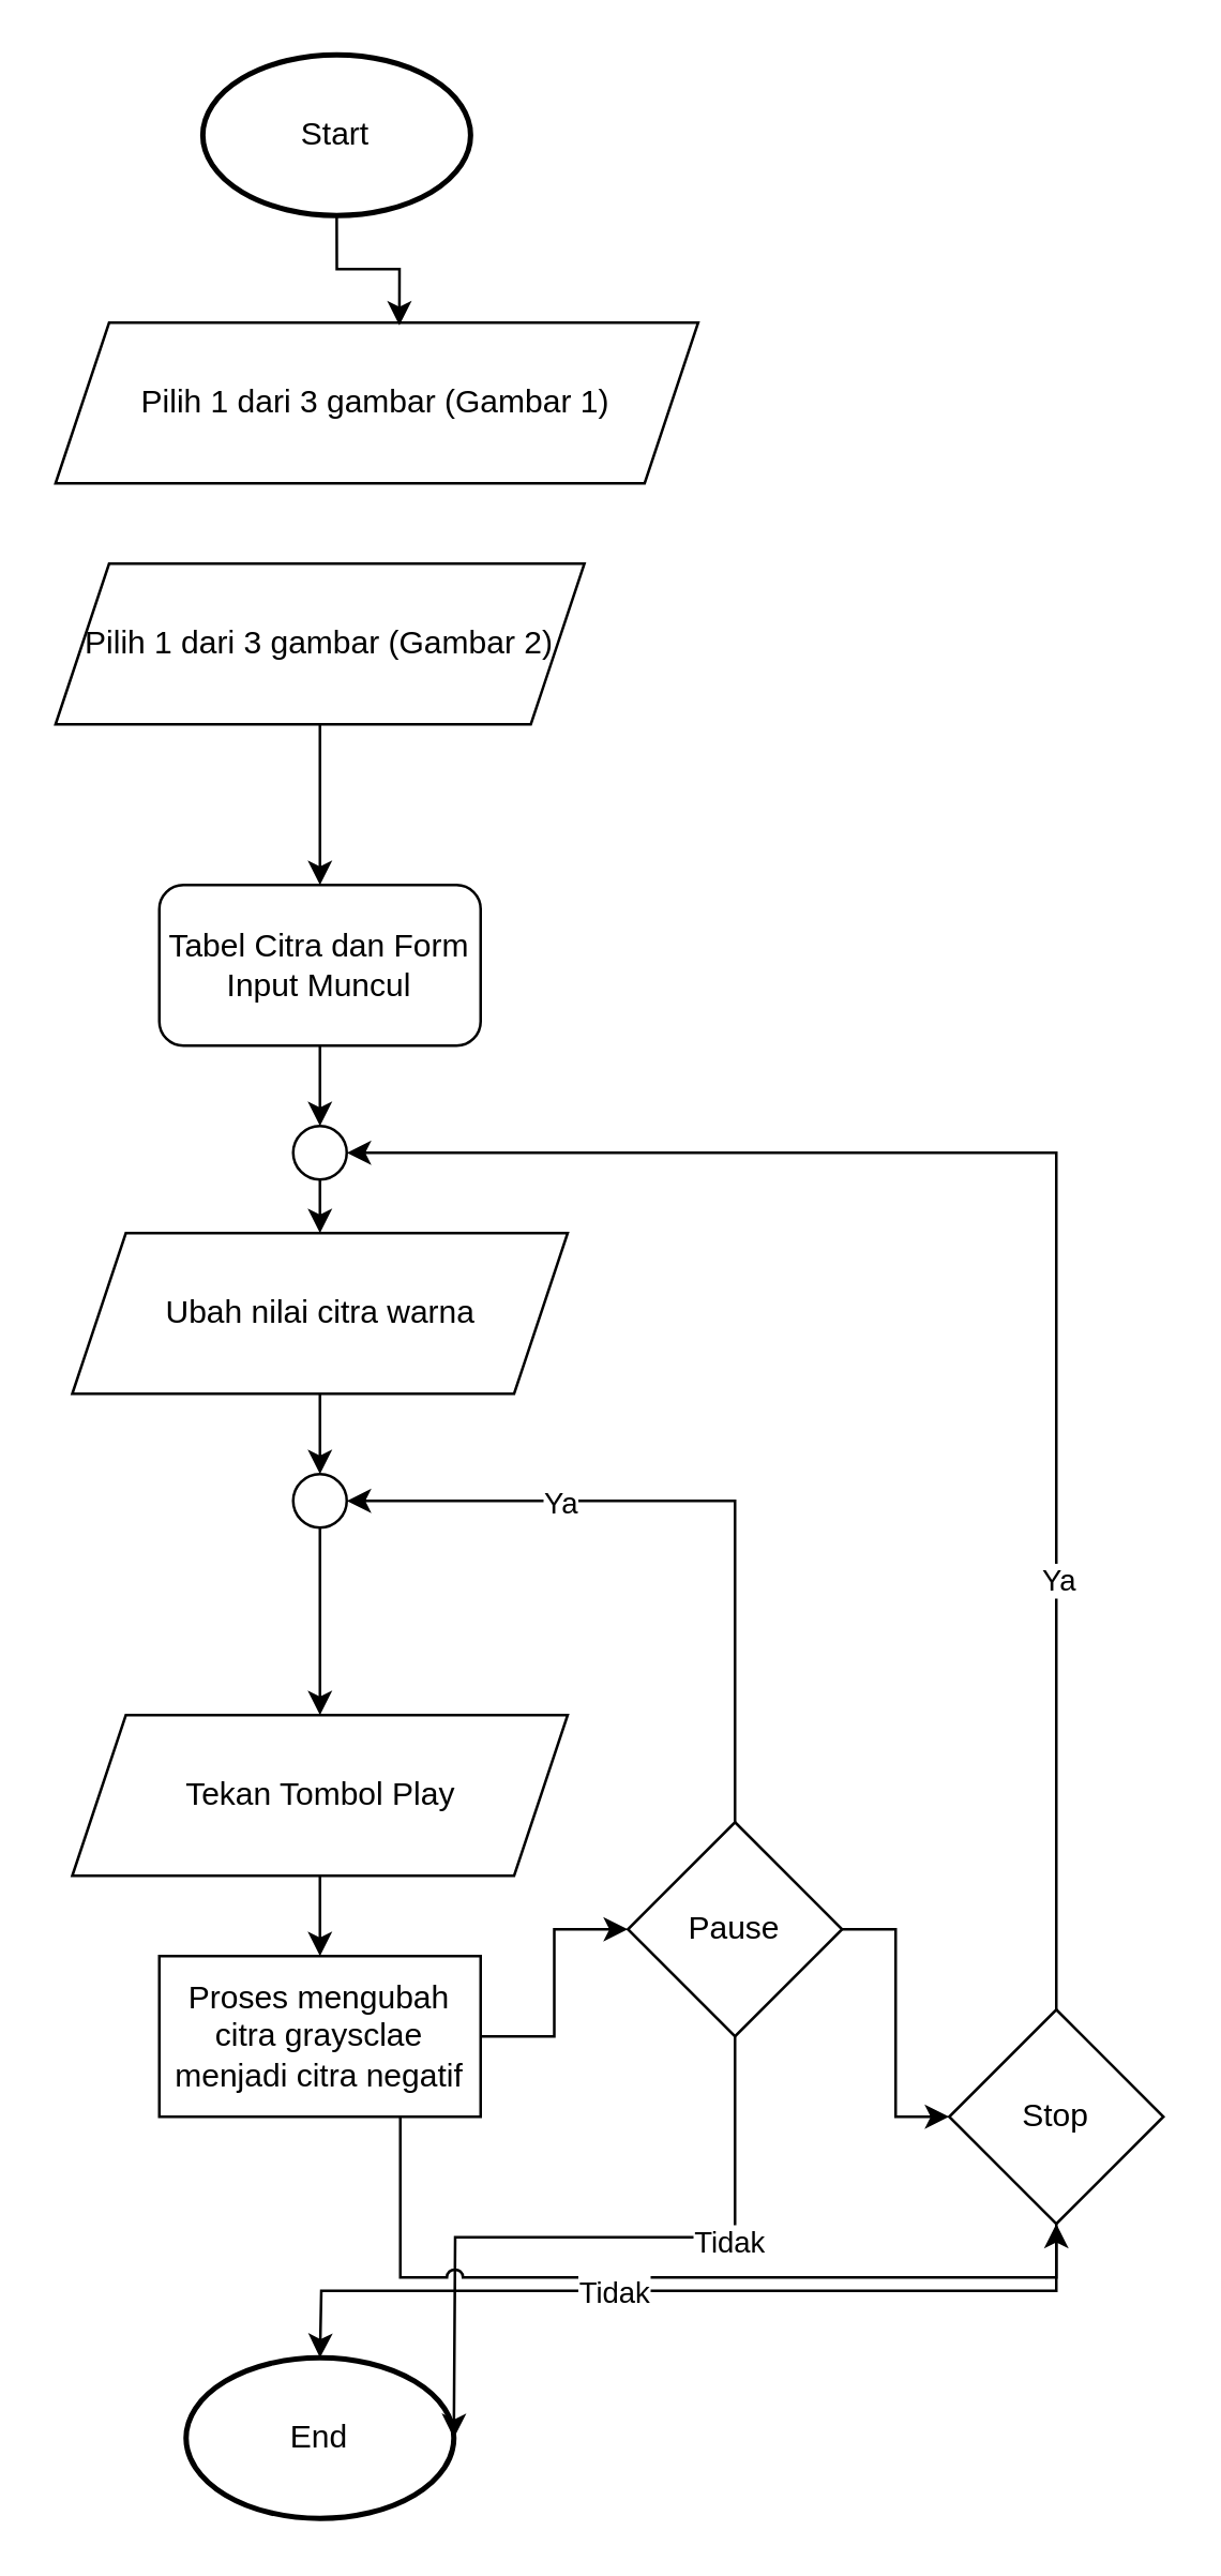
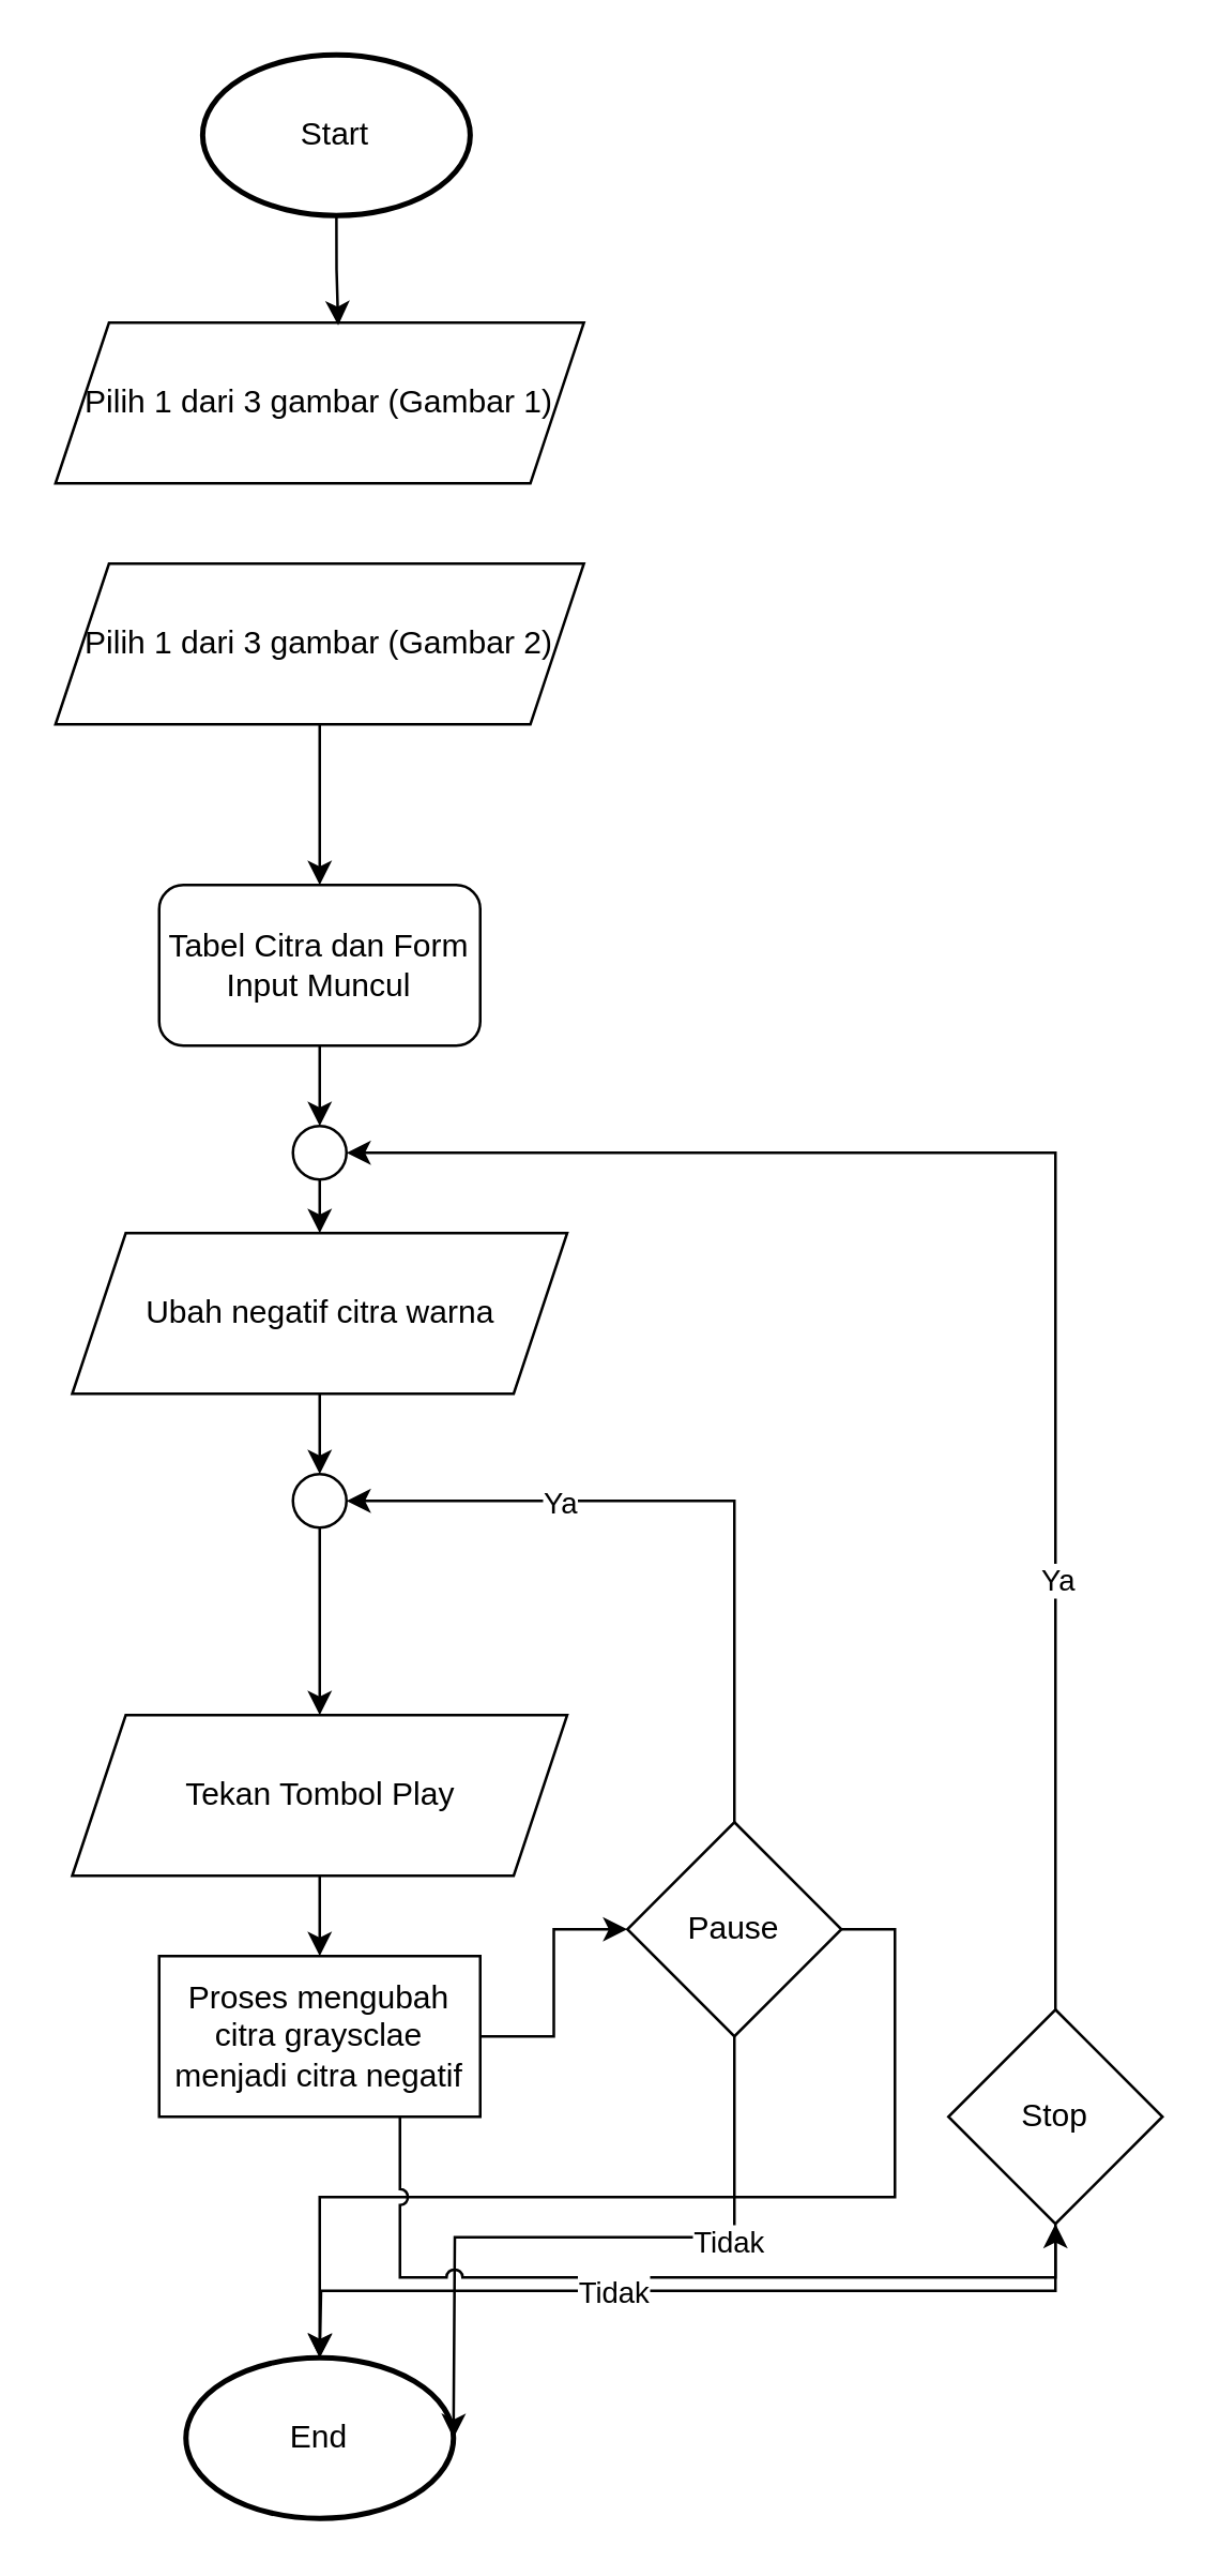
- <mxCell id="30" value="Pilih 1 dari 3 gambar (Gambar 1)" style="shape=parallelogram;perimeter=parallelogramPerimeter;whiteSpace=wrap;html=1;fixedSize=1;" vertex="1" parent="1"><mxGeometry x="20.25" y="120" width="240" height="60" as="geometry" /></mxCell>
+ <mxCell id="30" value="Pilih 1 dari 3 gambar (Gambar 1)" style="shape=parallelogram;perimeter=parallelogramPerimeter;whiteSpace=wrap;html=1;fixedSize=1;" vertex="1" parent="1"><mxGeometry x="20.25" y="120" width="197.5" height="60" as="geometry" /></mxCell>
- <mxCell id="10" value="Ubah nilai citra warna" style="shape=parallelogram;perimeter=parallelogramPerimeter;whiteSpace=wrap;html=1;fixedSize=1;" vertex="1" parent="1"><mxGeometry x="26.5" y="460" width="185" height="60" as="geometry" /></mxCell>
+ <mxCell id="10" value="Ubah negatif citra warna" style="shape=parallelogram;perimeter=parallelogramPerimeter;whiteSpace=wrap;html=1;fixedSize=1;" vertex="1" parent="1"><mxGeometry x="26.5" y="460" width="185" height="60" as="geometry" /></mxCell>
- <mxCell id="17" style="edgeStyle=orthogonalEdgeStyle;rounded=0;orthogonalLoop=1;jettySize=auto;html=1;exitX=1;exitY=0.5;exitDx=0;exitDy=0;entryX=0;entryY=0.5;entryDx=0;entryDy=0;" edge="1" parent="1" source="18" target="26"><mxGeometry relative="1" as="geometry" /></mxCell>
+ <mxCell id="17" style="edgeStyle=orthogonalEdgeStyle;rounded=0;orthogonalLoop=1;jettySize=auto;html=1;exitX=1;exitY=0.5;exitDx=0;exitDy=0;" edge="1" parent="1" source="18" target="3"><mxGeometry relative="1" as="geometry" /></mxCell>
